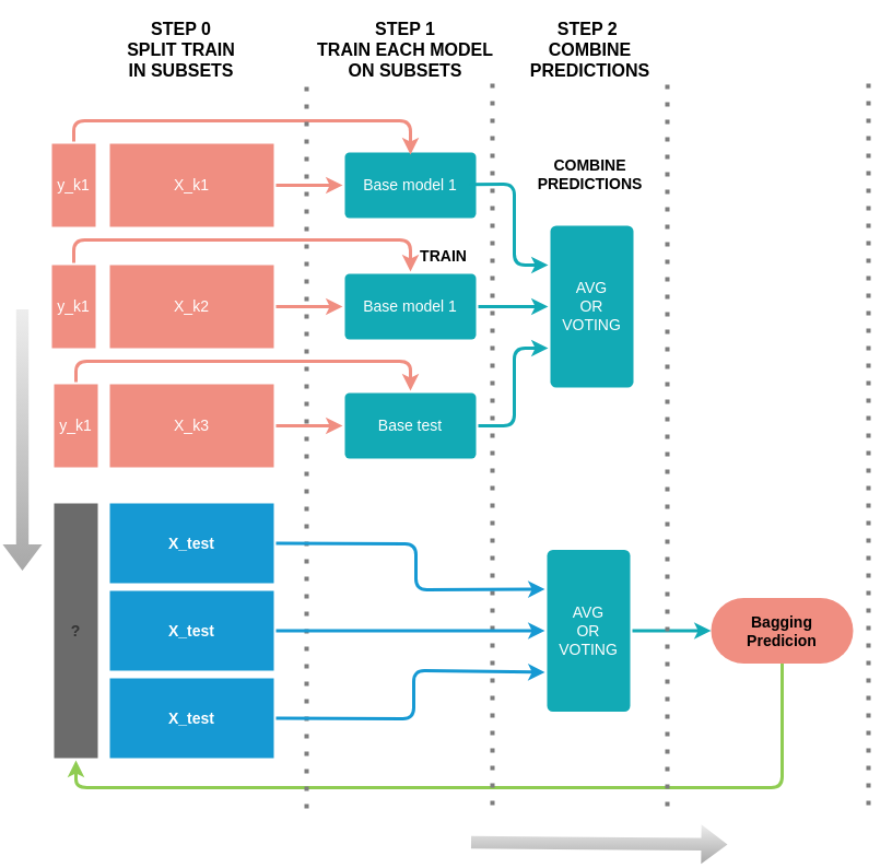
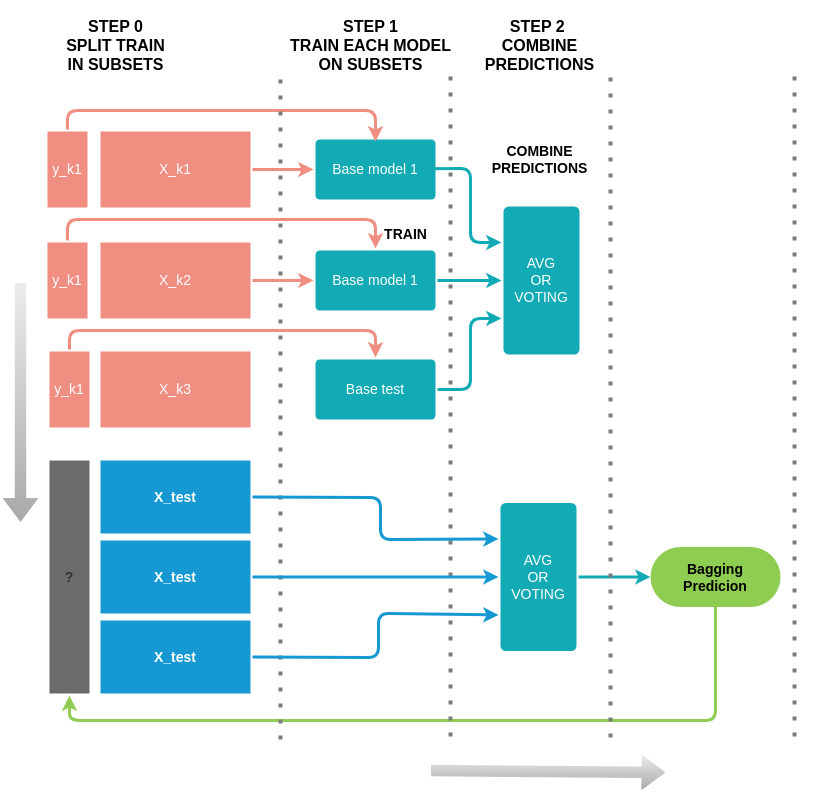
- <mxCell id="20" value="&lt;b&gt;&lt;font&gt;&lt;font style=&quot;font-size: 16px&quot;&gt;&lt;font&gt;STEP 0&lt;br&gt;SPLIT TRAIN &lt;br&gt;&lt;/font&gt;IN SUBSETS&lt;/font&gt;&lt;br&gt;&lt;/font&gt;&lt;/b&gt;" style="text;html=1;align=center;verticalAlign=middle;resizable=0;points=[];autosize=1;strokeColor=none;fillColor=none;" parent="1" vertex="1"><mxGeometry x="110" y="20" width="110" height="50" as="geometry" /></mxCell>
+ <mxCell id="20" value="&lt;b&gt;&lt;font&gt;&lt;font style=&quot;font-size: 16px&quot;&gt;&lt;font&gt;STEP 0&lt;br&gt;SPLIT TRAIN &lt;br&gt;&lt;/font&gt;IN SUBSETS&lt;/font&gt;&lt;br&gt;&lt;/font&gt;&lt;/b&gt;" style="text;html=1;align=center;verticalAlign=middle;resizable=0;points=[];autosize=1;strokeColor=none;fillColor=none;" parent="1" vertex="1"><mxGeometry x="60" y="20" width="110" height="50" as="geometry" /></mxCell>
- <mxCell id="33" value="" style="edgeStyle=none;rounded=1;jumpStyle=none;html=1;shadow=0;labelBackgroundColor=none;startArrow=none;startFill=0;jettySize=auto;orthogonalLoop=1;strokeColor=#F08E81;strokeWidth=3;fontFamily=Helvetica;fontSize=14;fontColor=#FFFFFF;spacing=5;fontStyle=1;fillColor=#b0e3e6;entryX=0;entryY=0.5;entryDx=0;entryDy=0;exitX=1;exitY=0.5;exitDx=0;exitDy=0;" edge="1" parent="1" source="28" target="5"><mxGeometry relative="1" as="geometry"><Array as="points" /><mxPoint x="250" y="388" as="sourcePoint" /><mxPoint x="315" y="388.47" as="targetPoint" /></mxGeometry></mxCell>
- <mxCell id="19" value="&lt;b&gt;Bagging&lt;br&gt;Predicion&lt;/b&gt;" style="rounded=1;whiteSpace=wrap;html=1;fontSize=14;fillColor=#f08e81;strokeColor=none;arcSize=50;strokeWidth=4;" parent="1" vertex="1"><mxGeometry x="650" y="546.5" width="130" height="60" as="geometry" /></mxCell>
+ <mxCell id="19" value="&lt;b&gt;Bagging&lt;br&gt;Predicion&lt;/b&gt;" style="rounded=1;whiteSpace=wrap;html=1;fontSize=14;fillColor=#8FCC52;strokeColor=none;arcSize=50;strokeWidth=4;" parent="1" vertex="1"><mxGeometry x="650" y="546.5" width="130" height="60" as="geometry" /></mxCell>
